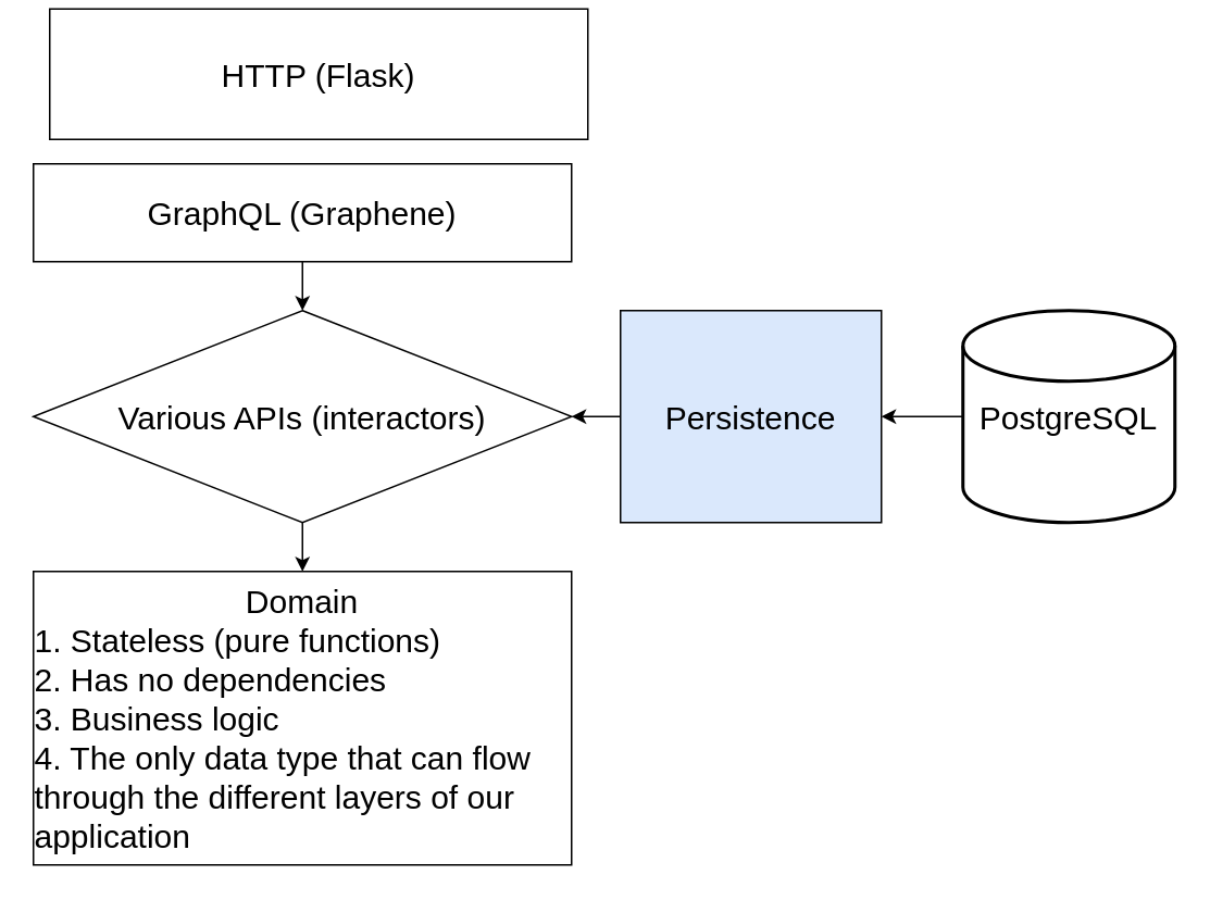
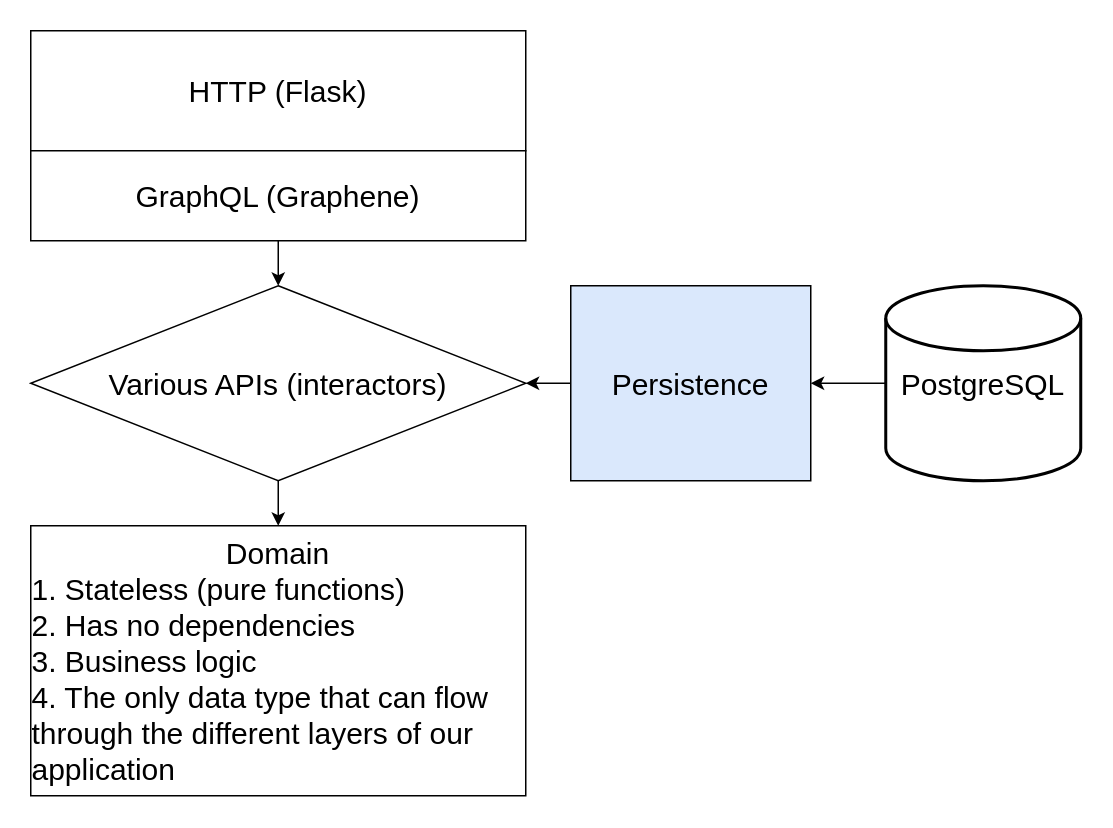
- <mxCell id="2" value="&lt;div style=&quot;font-size: 20px&quot;&gt;&lt;font style=&quot;font-size: 20px&quot;&gt;HTTP (Flask)&lt;br&gt;&lt;/font&gt;&lt;/div&gt;" style="rounded=0;whiteSpace=wrap;html=1;" vertex="1" parent="1"><mxGeometry x="30" y="5" width="330" height="80" as="geometry" /></mxCell>
+ <mxCell id="2" value="&lt;div style=&quot;font-size: 20px&quot;&gt;&lt;font style=&quot;font-size: 20px&quot;&gt;HTTP (Flask)&lt;br&gt;&lt;/font&gt;&lt;/div&gt;" style="rounded=0;whiteSpace=wrap;html=1;" vertex="1" parent="1"><mxGeometry x="20" y="20" width="330" height="80" as="geometry" /></mxCell>
